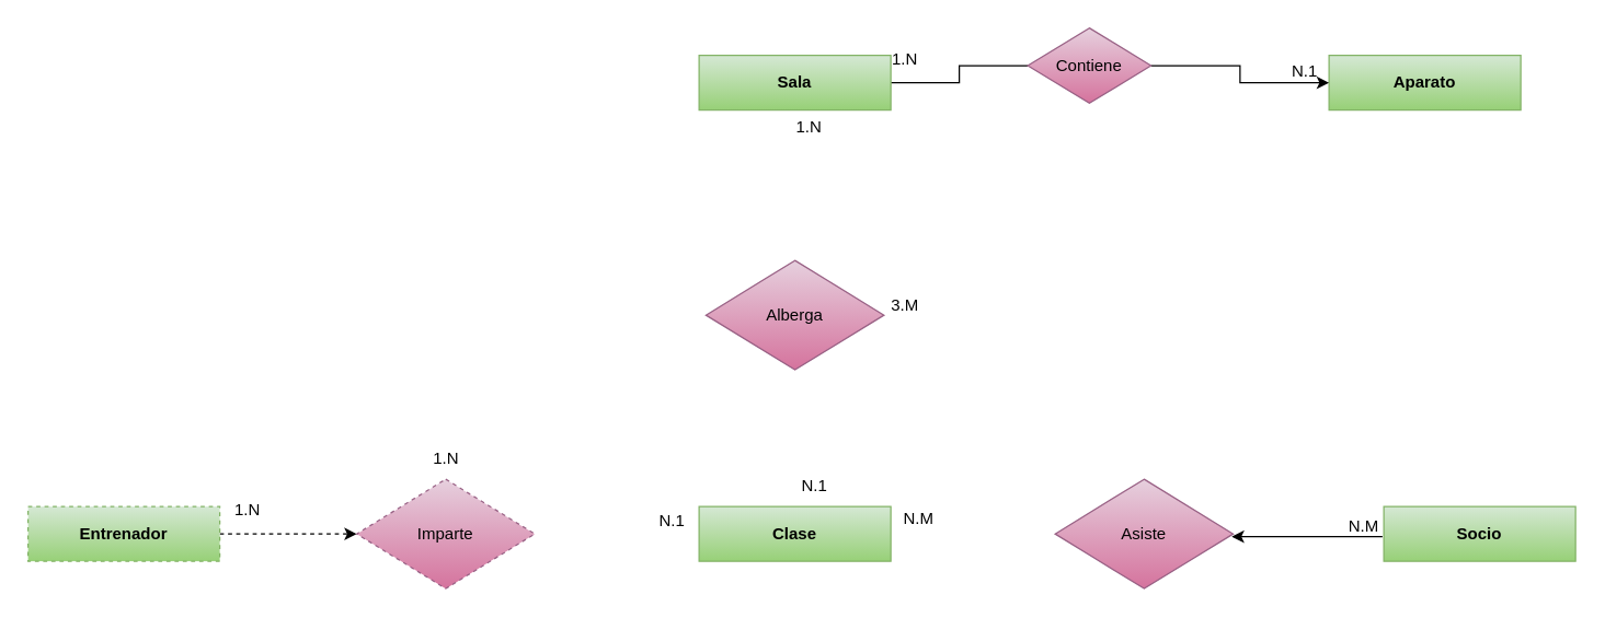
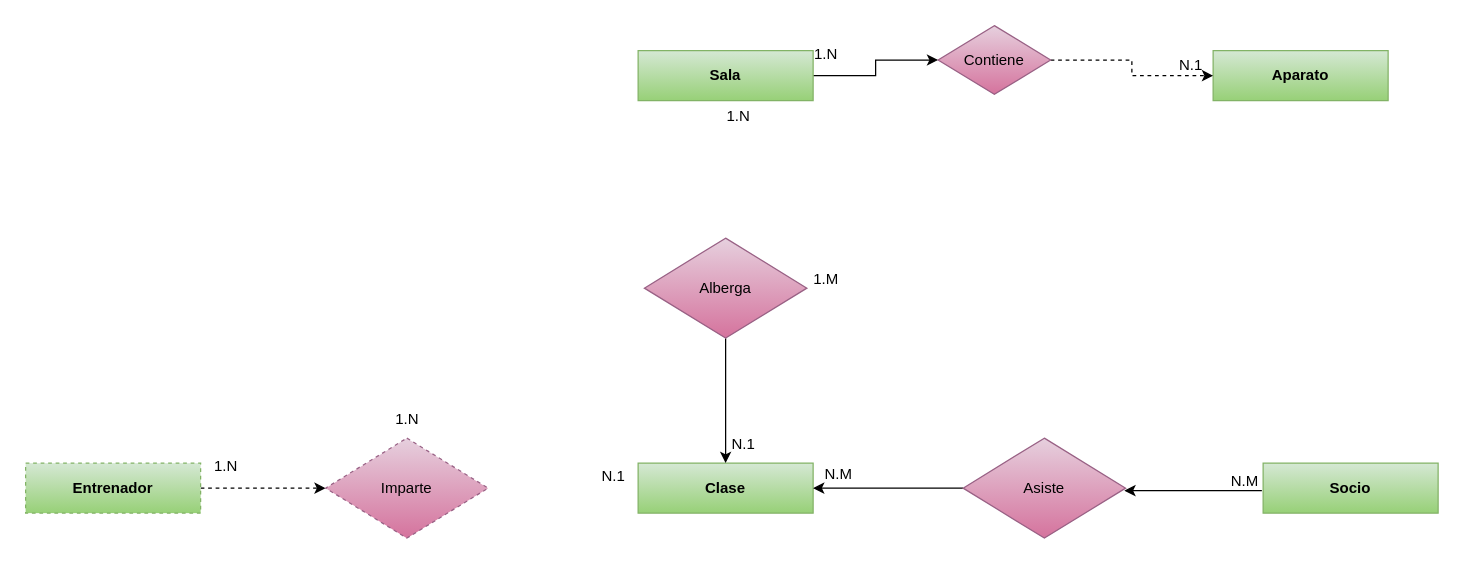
- <mxCell id="2" style="edgeStyle=orthogonalEdgeStyle;rounded=0;orthogonalLoop=1;jettySize=auto;html=1;exitX=1;exitY=0.5;exitDx=0;exitDy=0;entryX=0;entryY=0.5;entryDx=0;entryDy=0;endArrow=none;" edge="1" parent="1" source="3" target="14"><mxGeometry relative="1" as="geometry" /></mxCell>
+ <mxCell id="2" style="edgeStyle=orthogonalEdgeStyle;rounded=0;orthogonalLoop=1;jettySize=auto;html=1;exitX=1;exitY=0.5;exitDx=0;exitDy=0;entryX=0;entryY=0.5;entryDx=0;entryDy=0;" edge="1" parent="1" source="3" target="14"><mxGeometry relative="1" as="geometry" /></mxCell>
- <mxCell id="13" style="edgeStyle=orthogonalEdgeStyle;rounded=0;orthogonalLoop=1;jettySize=auto;html=1;exitX=1;exitY=0.5;exitDx=0;exitDy=0;entryX=0;entryY=0.5;entryDx=0;entryDy=0;" edge="1" parent="1" source="14" target="4"><mxGeometry relative="1" as="geometry" /></mxCell>
+ <mxCell id="13" style="edgeStyle=orthogonalEdgeStyle;rounded=0;orthogonalLoop=1;jettySize=auto;html=1;exitX=1;exitY=0.5;exitDx=0;exitDy=0;entryX=0;entryY=0.5;entryDx=0;entryDy=0;dashed=1;" edge="1" parent="1" source="14" target="4"><mxGeometry relative="1" as="geometry" /></mxCell>
- <mxCell id="25" value="3.M" style="text;html=1;align=center;verticalAlign=middle;resizable=0;points=[];autosize=1;strokeColor=none;fillColor=none;" vertex="1" parent="1"><mxGeometry x="640" y="208" width="40" height="30" as="geometry" /></mxCell>
+ <mxCell id="25" value="1.M" style="text;html=1;align=center;verticalAlign=middle;resizable=0;points=[];autosize=1;strokeColor=none;fillColor=none;" vertex="1" parent="1"><mxGeometry x="640" y="208" width="40" height="30" as="geometry" /></mxCell>
+ <mxCell id="11" style="edgeStyle=orthogonalEdgeStyle;rounded=0;orthogonalLoop=1;jettySize=auto;html=1;exitX=0.5;exitY=1;exitDx=0;exitDy=0;entryX=0.5;entryY=0;entryDx=0;entryDy=0;" edge="1" parent="1" source="12" target="5"><mxGeometry relative="1" as="geometry" /></mxCell>
+ <mxCell id="15" style="edgeStyle=orthogonalEdgeStyle;rounded=0;orthogonalLoop=1;jettySize=auto;html=1;exitX=0;exitY=0.5;exitDx=0;exitDy=0;entryX=1;entryY=0.5;entryDx=0;entryDy=0;" edge="1" parent="1" source="16" target="5"><mxGeometry relative="1" as="geometry" /></mxCell>
